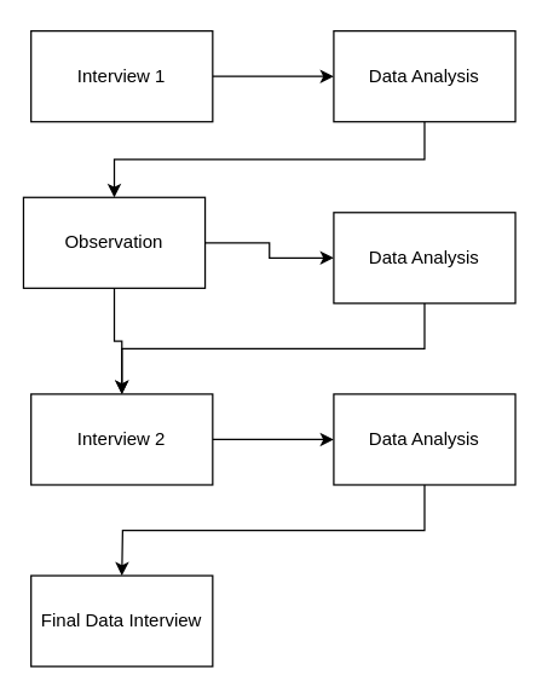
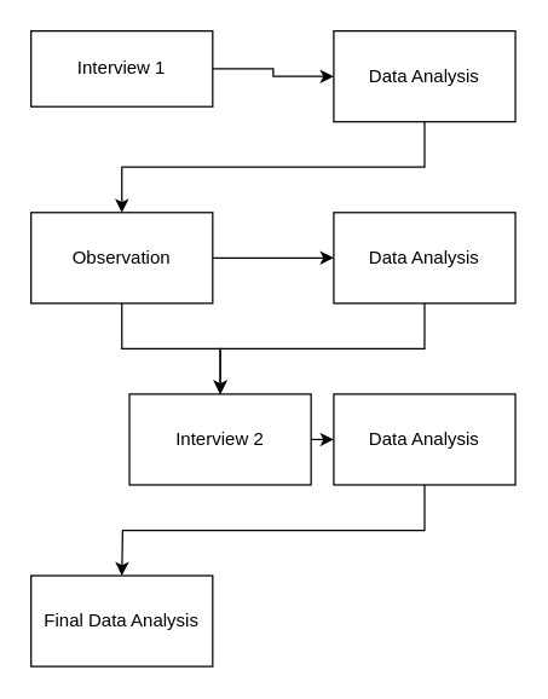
- <mxCell id="3" value="Interview 1" style="rounded=0;whiteSpace=wrap;html=1;" vertex="1" parent="1"><mxGeometry x="20" y="20" width="120" height="60" as="geometry" /></mxCell>
+ <mxCell id="3" value="Interview 1" style="rounded=0;whiteSpace=wrap;html=1;" vertex="1" parent="1"><mxGeometry x="20" y="20" width="120" height="50" as="geometry" /></mxCell>
- <mxCell id="8" value="Observation" style="rounded=0;whiteSpace=wrap;html=1;" vertex="1" parent="1"><mxGeometry x="15" y="130" width="120" height="60" as="geometry" /></mxCell>
+ <mxCell id="8" value="Observation" style="rounded=0;whiteSpace=wrap;html=1;" vertex="1" parent="1"><mxGeometry x="20" y="140" width="120" height="60" as="geometry" /></mxCell>
- <mxCell id="12" value="Interview 2" style="rounded=0;whiteSpace=wrap;html=1;" vertex="1" parent="1"><mxGeometry x="20" y="260" width="120" height="60" as="geometry" /></mxCell>
+ <mxCell id="12" value="Interview 2" style="rounded=0;whiteSpace=wrap;html=1;" vertex="1" parent="1"><mxGeometry x="85" y="260" width="120" height="60" as="geometry" /></mxCell>
- <mxCell id="15" value="Final Data Interview" style="rounded=0;whiteSpace=wrap;html=1;" vertex="1" parent="1"><mxGeometry x="20" y="380" width="120" height="60" as="geometry" /></mxCell>
+ <mxCell id="15" value="Final Data Analysis" style="rounded=0;whiteSpace=wrap;html=1;" vertex="1" parent="1"><mxGeometry x="20" y="380" width="120" height="60" as="geometry" /></mxCell>
